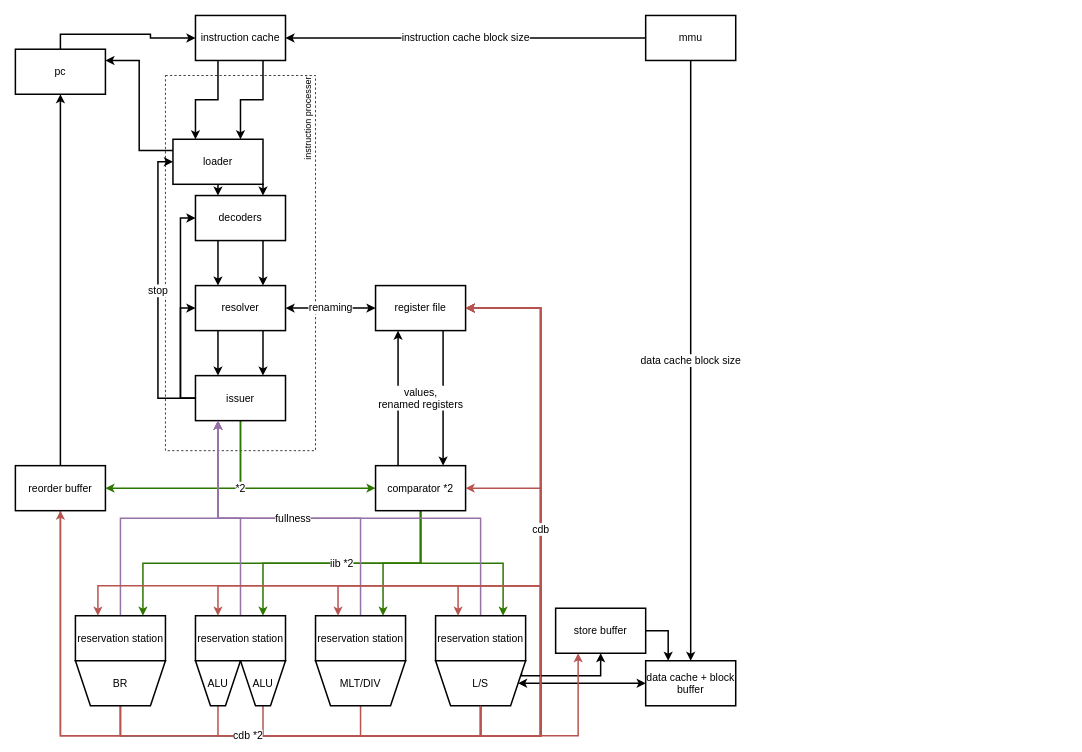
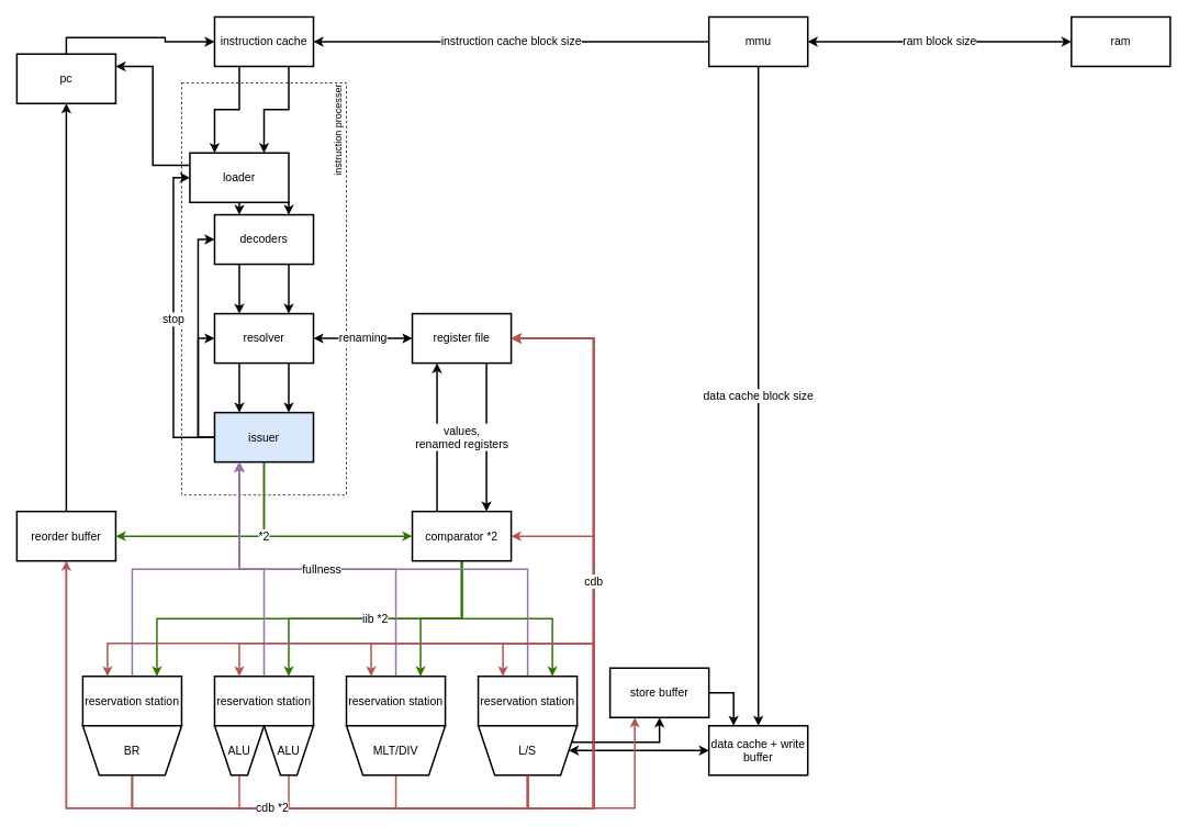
+ <mxCell id="33" value="ram block size" style="edgeStyle=orthogonalEdgeStyle;rounded=0;orthogonalLoop=1;jettySize=auto;html=1;entryX=0;entryY=0.5;entryDx=0;entryDy=0;startArrow=classic;startFill=1;fontSize=14;strokeWidth=2;" parent="1" source="34" target="36" edge="1"><mxGeometry relative="1" as="geometry" /></mxCell>
+ <mxCell id="36" value="ram" style="rounded=0;whiteSpace=wrap;html=1;fontSize=14;strokeWidth=2;" parent="1" vertex="1"><mxGeometry x="1300" y="20" width="120" height="60" as="geometry" /></mxCell>
- <mxCell id="24" value="issuer" style="rounded=0;whiteSpace=wrap;html=1;fontSize=14;strokeWidth=2;" parent="1" vertex="1"><mxGeometry x="260" y="500" width="120" height="60" as="geometry" /></mxCell>
+ <mxCell id="24" value="issuer" style="rounded=0;whiteSpace=wrap;html=1;fontSize=14;strokeWidth=2;fillColor=#dae8fc;" parent="1" vertex="1"><mxGeometry x="260" y="500" width="120" height="60" as="geometry" /></mxCell>
- <mxCell id="35" value="data cache + block buffer" style="whiteSpace=wrap;html=1;fontSize=14;strokeWidth=2;" parent="1" vertex="1"><mxGeometry x="860" y="880" width="120" height="60" as="geometry" /></mxCell>
+ <mxCell id="35" value="data cache + write buffer" style="whiteSpace=wrap;html=1;fontSize=14;strokeWidth=2;" parent="1" vertex="1"><mxGeometry x="860" y="880" width="120" height="60" as="geometry" /></mxCell>
